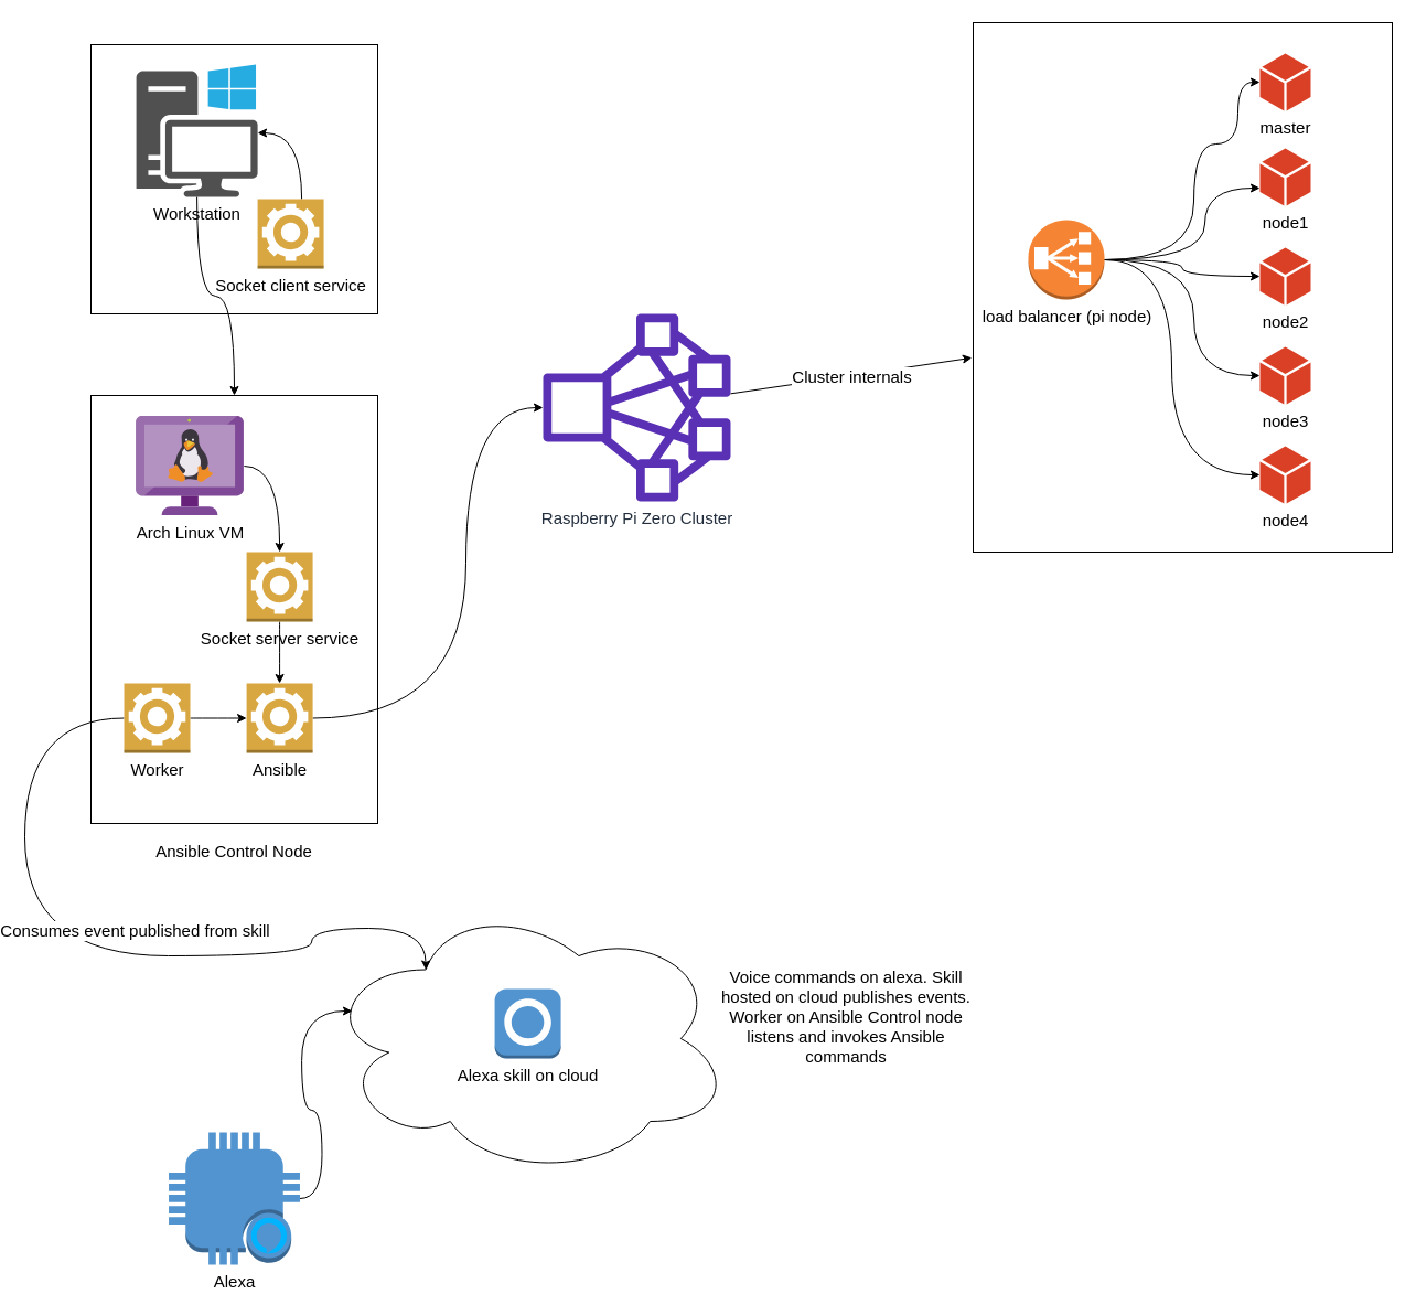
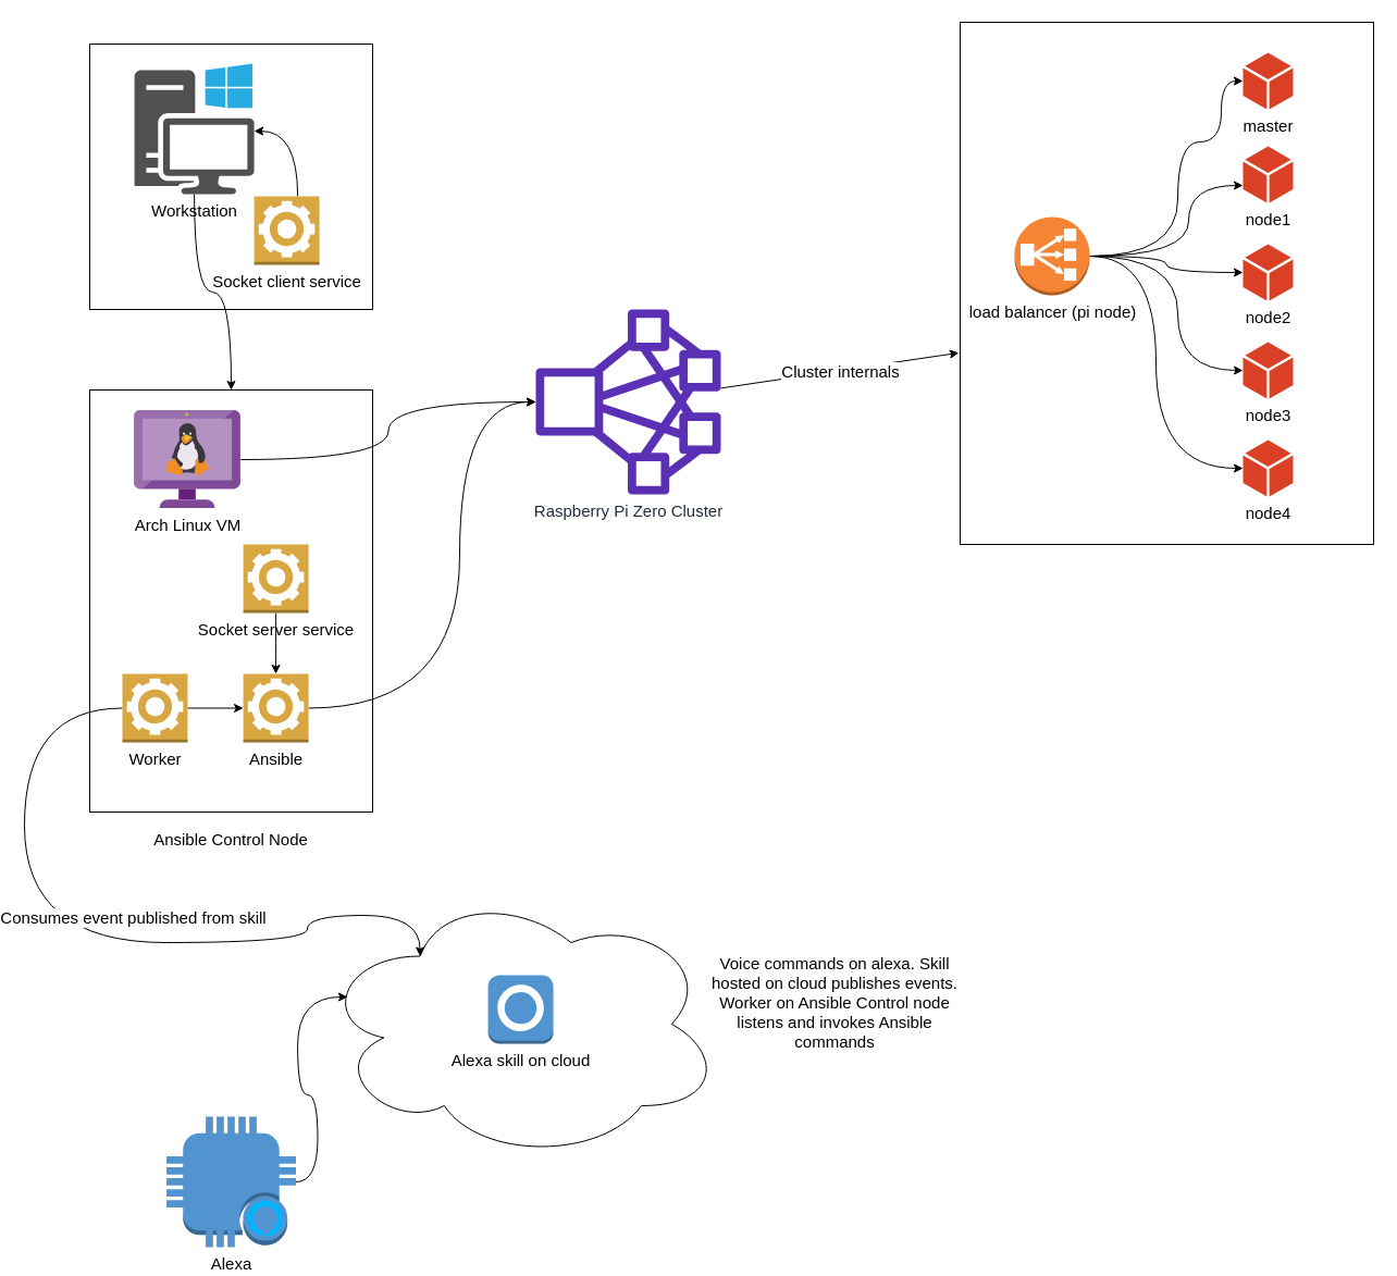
- <mxCell id="6" style="edgeStyle=orthogonalEdgeStyle;rounded=0;orthogonalLoop=1;jettySize=auto;html=1;curved=1;" edge="1" parent="1" source="7" target="22"><mxGeometry relative="1" as="geometry"><mxPoint x="331.09" y="510" as="targetPoint" /></mxGeometry></mxCell>
+ <mxCell id="6" style="edgeStyle=orthogonalEdgeStyle;rounded=0;orthogonalLoop=1;jettySize=auto;html=1;curved=1;" edge="1" parent="1" source="7" target="8"><mxGeometry relative="1" as="geometry"><mxPoint x="331.09" y="510" as="targetPoint" /></mxGeometry></mxCell>
